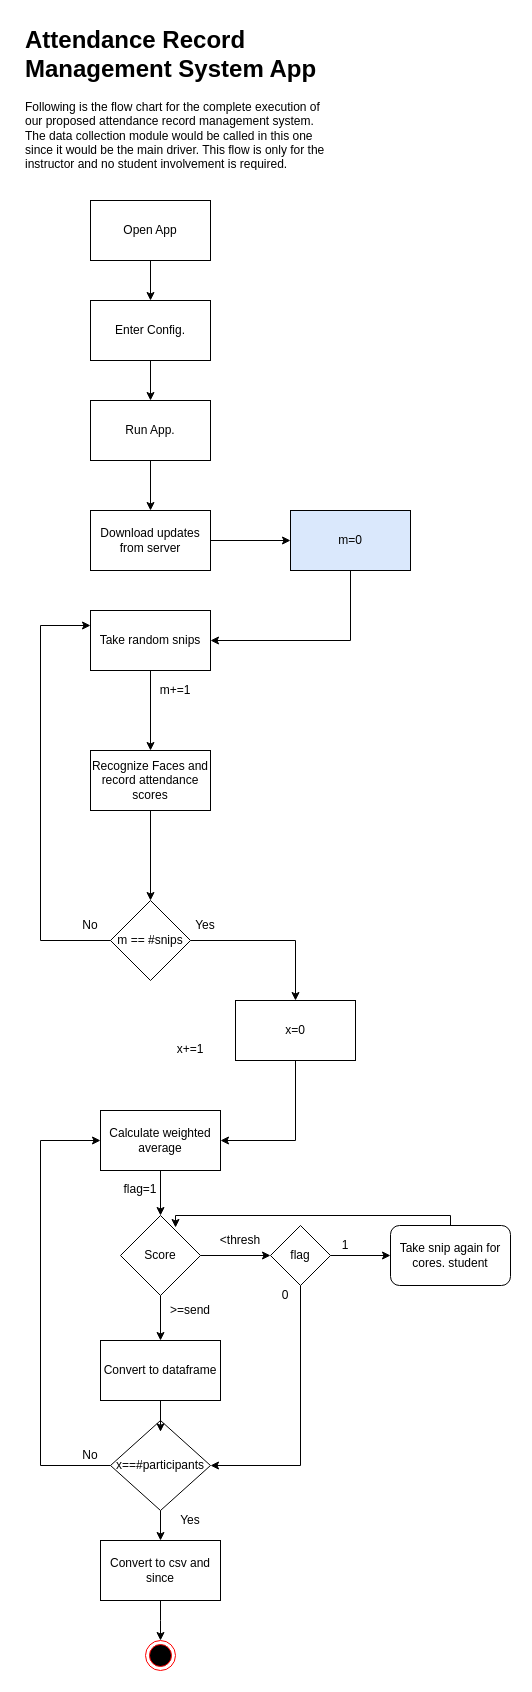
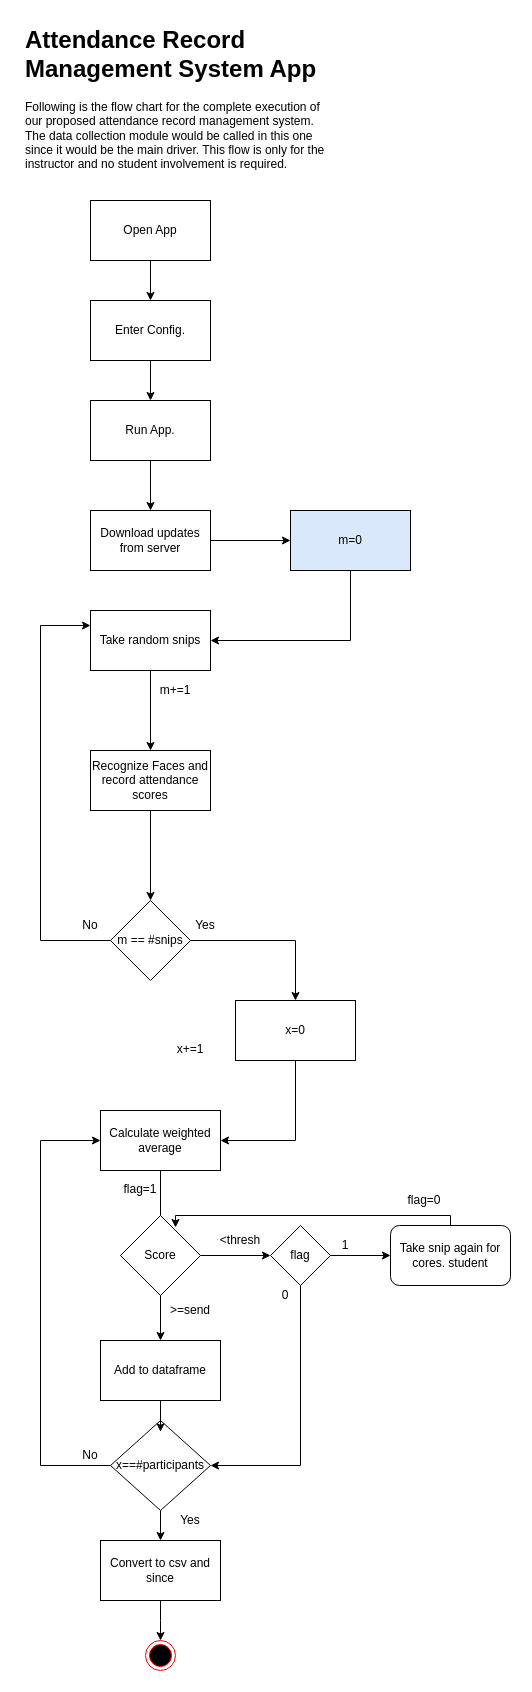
+ <mxCell id="46" value="flag=0" style="text;html=1;strokeColor=none;fillColor=none;align=center;verticalAlign=middle;whiteSpace=wrap;rounded=0;" vertex="1" parent="1"><mxGeometry x="409" y="1190" width="30" height="20" as="geometry" /></mxCell>
- <mxCell id="15" value="" style="endArrow=classic;html=1;rounded=0;edgeStyle=orthogonalEdgeStyle;exitX=0.5;exitY=1;exitDx=0;exitDy=0;" parent="1" source="13" target="16" edge="1"><mxGeometry width="50" height="50" relative="1" as="geometry"><mxPoint x="330" y="870" as="sourcePoint" /><mxPoint x="150" y="930" as="targetPoint" /></mxGeometry></mxCell>
+ <mxCell id="15" value="" style="endArrow=none;html=1;rounded=0;edgeStyle=orthogonalEdgeStyle;exitX=0.5;exitY=1;exitDx=0;exitDy=0;" parent="1" source="13" target="16" edge="1"><mxGeometry width="50" height="50" relative="1" as="geometry"><mxPoint x="330" y="870" as="sourcePoint" /><mxPoint x="150" y="930" as="targetPoint" /></mxGeometry></mxCell>
- <mxCell id="14" value="Convert to dataframe" style="rounded=0;whiteSpace=wrap;html=1;" parent="1" vertex="1"><mxGeometry x="100" y="1340" width="120" height="60" as="geometry" /></mxCell>
+ <mxCell id="14" value="Add to dataframe" style="rounded=0;whiteSpace=wrap;html=1;" parent="1" vertex="1"><mxGeometry x="100" y="1340" width="120" height="60" as="geometry" /></mxCell>
